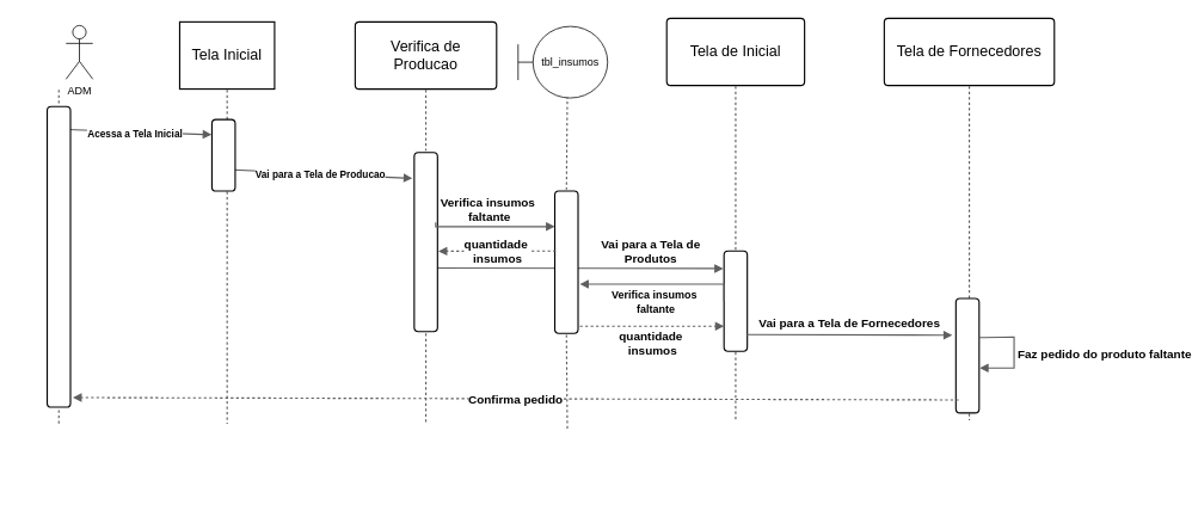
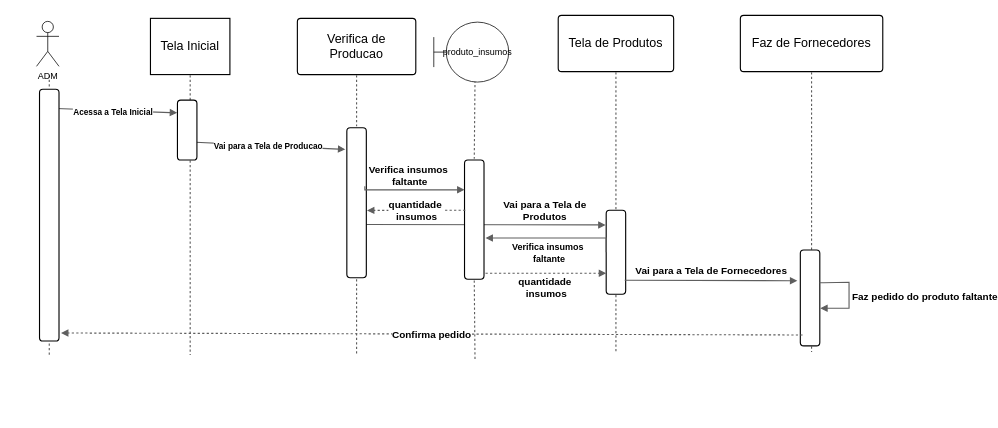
- <mxCell id="26" value="ADM" style="shape=umlActor;verticalLabelPosition=bottom;verticalAlign=top;html=1;" vertex="1" parent="1"><mxGeometry x="73" y="28" width="30" height="60" as="geometry" /></mxCell>
+ <mxCell id="26" value="ADM" style="shape=umlActor;verticalLabelPosition=bottom;verticalAlign=top;html=1;" vertex="1" parent="1"><mxGeometry x="48" y="28" width="30" height="60" as="geometry" /></mxCell>
- <mxCell id="5" value="Tela de Inicial" style="html=1;overflow=block;blockSpacing=1;whiteSpace=wrap;fontSize=16.7;spacing=3.8;strokeOpacity=100;fillOpacity=100;rounded=1;absoluteArcSize=1;arcSize=9;strokeWidth=1.5;lucidId=QU6An-CZBKAW;" vertex="1" parent="2"><mxGeometry x="724" y="-4" width="154" height="75" as="geometry" /></mxCell>
+ <mxCell id="5" value="Tela de Produtos" style="html=1;overflow=block;blockSpacing=1;whiteSpace=wrap;fontSize=16.7;spacing=3.8;strokeOpacity=100;fillOpacity=100;rounded=1;absoluteArcSize=1;arcSize=9;strokeWidth=1.5;lucidId=QU6An-CZBKAW;" vertex="1" parent="2"><mxGeometry x="724" y="-4" width="154" height="75" as="geometry" /></mxCell>
- <mxCell id="6" value="Tela de Fornecedores" style="html=1;overflow=block;blockSpacing=1;whiteSpace=wrap;fontSize=16.7;spacing=3.8;strokeOpacity=100;fillOpacity=100;rounded=1;absoluteArcSize=1;arcSize=9;strokeWidth=1.5;lucidId=QU6AYAYUA0df;" vertex="1" parent="2"><mxGeometry x="967" y="-4" width="190" height="75" as="geometry" /></mxCell>
+ <mxCell id="6" value="Faz de Fornecedores" style="html=1;overflow=block;blockSpacing=1;whiteSpace=wrap;fontSize=16.7;spacing=3.8;strokeOpacity=100;fillOpacity=100;rounded=1;absoluteArcSize=1;arcSize=9;strokeWidth=1.5;lucidId=QU6AYAYUA0df;" vertex="1" parent="2"><mxGeometry x="967" y="-4" width="190" height="75" as="geometry" /></mxCell>
- <mxCell id="32" value="tbl_insumos" style="shape=umlBoundary;whiteSpace=wrap;html=1;" vertex="1" parent="1"><mxGeometry x="578" y="29" width="100" height="80" as="geometry" /></mxCell>
+ <mxCell id="32" value="produto_insumos" style="shape=umlBoundary;whiteSpace=wrap;html=1;" vertex="1" parent="1"><mxGeometry x="578" y="29" width="100" height="80" as="geometry" /></mxCell>
